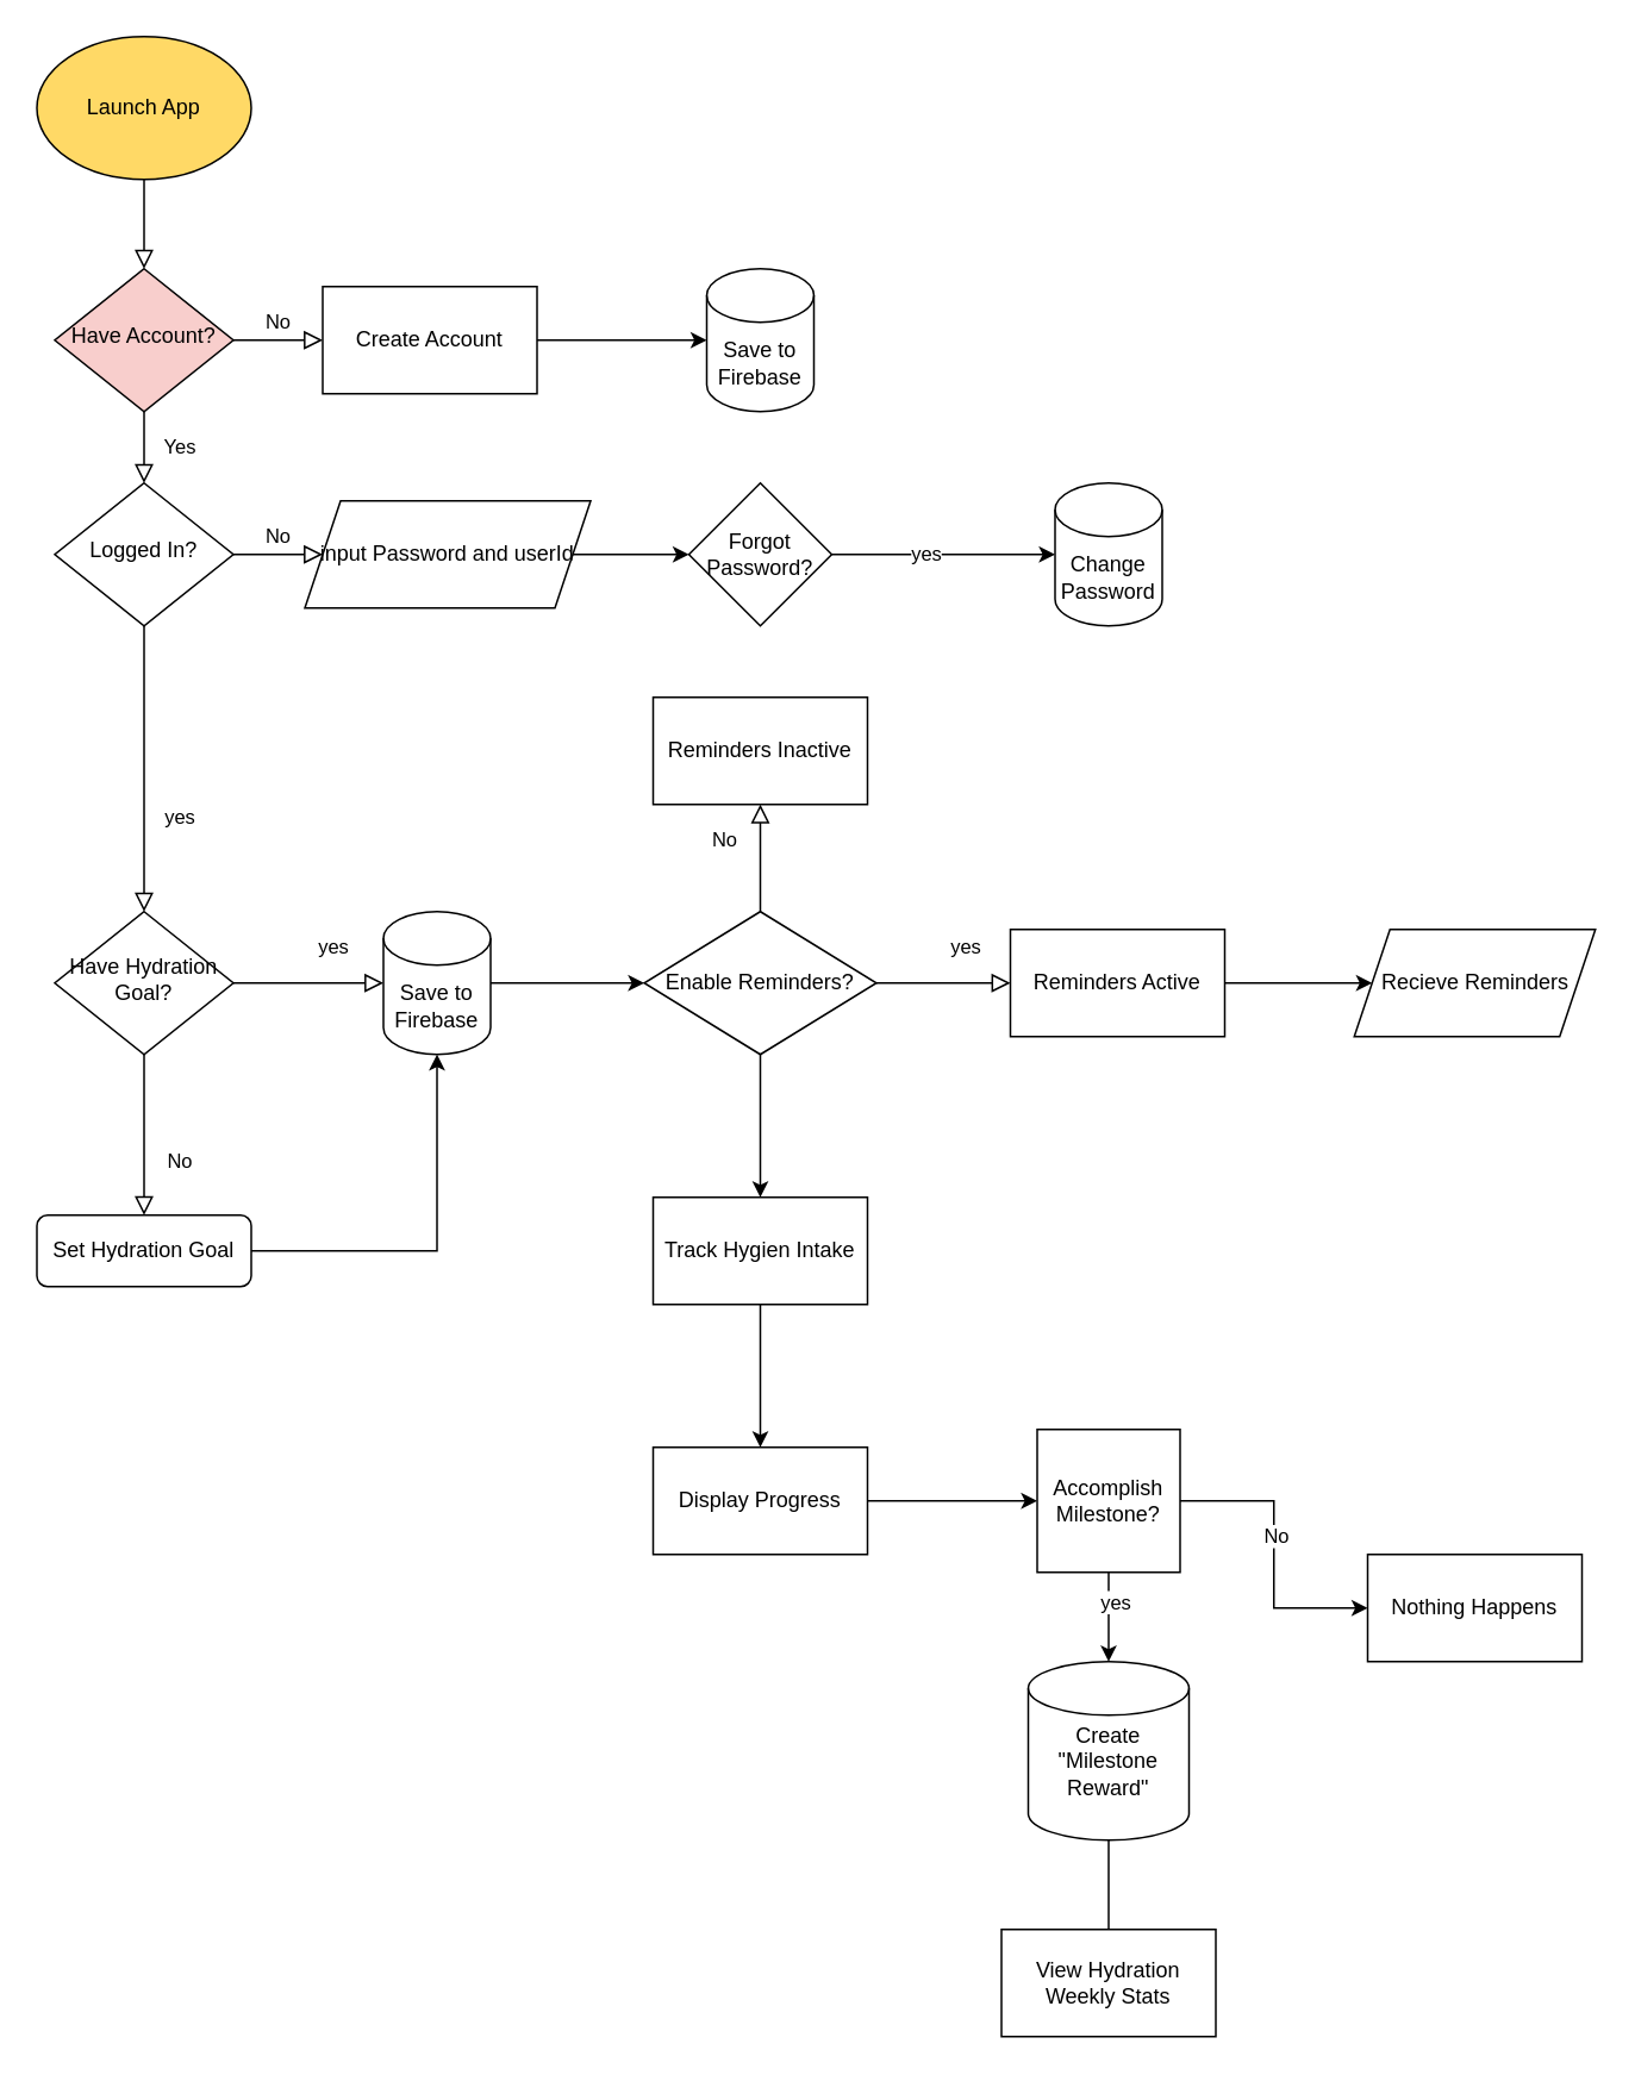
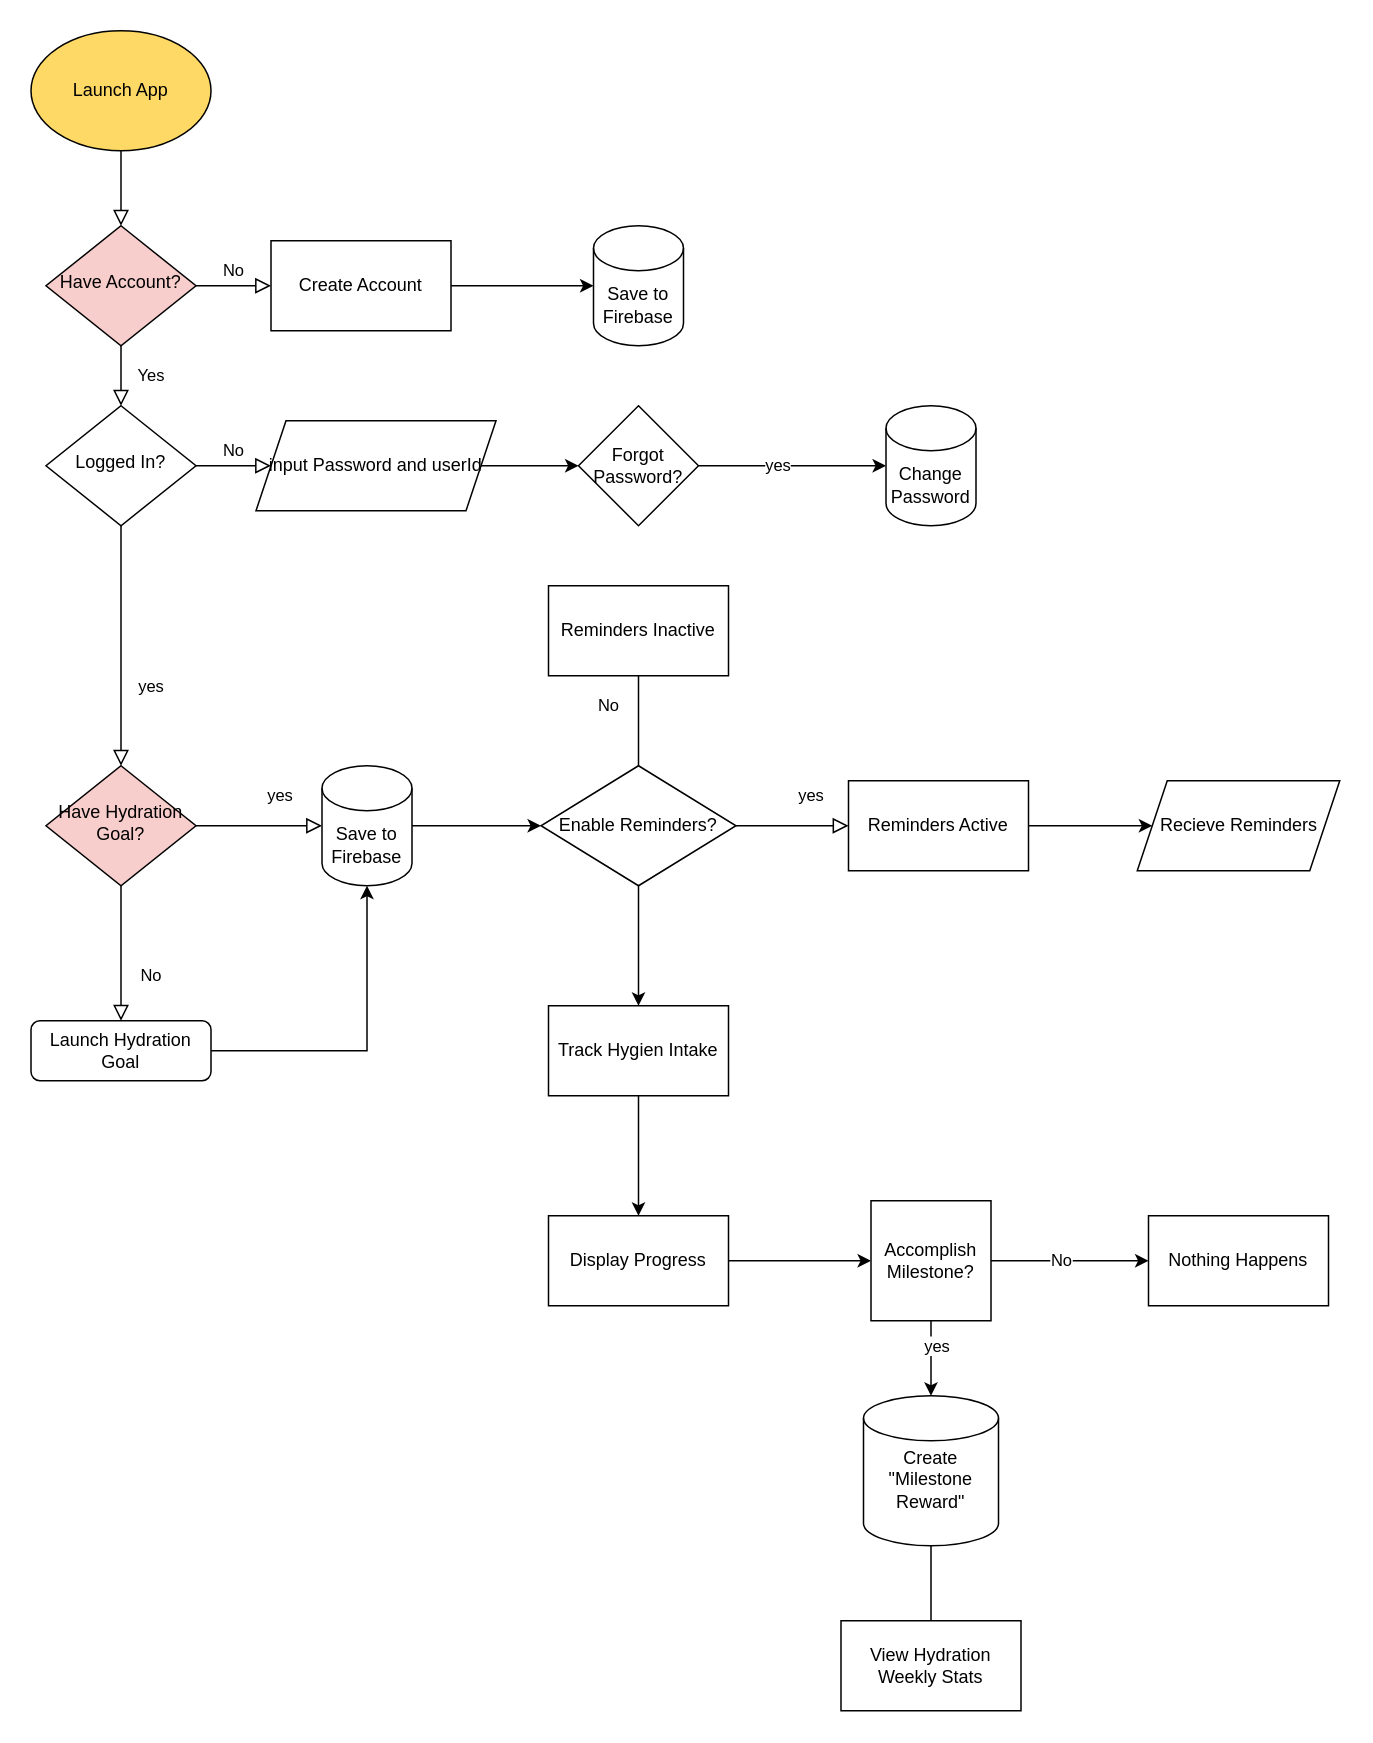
- <mxCell id="26" value="No" style="rounded=0;html=1;jettySize=auto;orthogonalLoop=1;fontSize=11;endArrow=block;endFill=0;endSize=8;strokeWidth=1;shadow=0;labelBackgroundColor=none;edgeStyle=orthogonalEdgeStyle;exitX=0.5;exitY=0;exitDx=0;exitDy=0;entryX=0.5;entryY=1;entryDx=0;entryDy=0;" edge="1" parent="1" source="20" target="27"><mxGeometry x="0.333" y="20" relative="1" as="geometry"><mxPoint as="offset" /><mxPoint x="90" y="600" as="sourcePoint" /><mxPoint x="420" y="440" as="targetPoint" /></mxGeometry></mxCell>
+ <mxCell id="26" value="No" style="rounded=0;html=1;jettySize=auto;orthogonalLoop=1;fontSize=11;endArrow=none;endFill=0;endSize=8;strokeWidth=1;shadow=0;labelBackgroundColor=none;edgeStyle=orthogonalEdgeStyle;exitX=0.5;exitY=0;exitDx=0;exitDy=0;entryX=0.5;entryY=1;entryDx=0;entryDy=0;" edge="1" parent="1" source="20" target="27"><mxGeometry x="0.333" y="20" relative="1" as="geometry"><mxPoint as="offset" /><mxPoint x="90" y="600" as="sourcePoint" /><mxPoint x="420" y="440" as="targetPoint" /></mxGeometry></mxCell>
- <mxCell id="10" value="Have Hydration Goal?" style="rhombus;whiteSpace=wrap;html=1;shadow=0;fontFamily=Helvetica;fontSize=12;align=center;strokeWidth=1;spacing=6;spacingTop=-4;" vertex="1" parent="1"><mxGeometry x="30" y="510" width="100" height="80" as="geometry" /></mxCell>
+ <mxCell id="10" value="Have Hydration Goal?" style="rhombus;whiteSpace=wrap;html=1;shadow=0;fontFamily=Helvetica;fontSize=12;align=center;strokeWidth=1;spacing=6;spacingTop=-4;fillColor=#f8cecc;" vertex="1" parent="1"><mxGeometry x="30" y="510" width="100" height="80" as="geometry" /></mxCell>
- <mxCell id="12" value="Set Hydration Goal" style="rounded=1;whiteSpace=wrap;html=1;fontSize=12;glass=0;strokeWidth=1;shadow=0;" vertex="1" parent="1"><mxGeometry x="20" y="680" width="120" height="40" as="geometry" /></mxCell>
+ <mxCell id="12" value="Launch Hydration Goal" style="rounded=1;whiteSpace=wrap;html=1;fontSize=12;glass=0;strokeWidth=1;shadow=0;" vertex="1" parent="1"><mxGeometry x="20" y="680" width="120" height="40" as="geometry" /></mxCell>
- <mxCell id="38" value="Nothing Happens" style="whiteSpace=wrap;html=1;rounded=0;" vertex="1" parent="1"><mxGeometry x="765" y="870" width="120" height="60" as="geometry" /></mxCell>
+ <mxCell id="38" value="Nothing Happens" style="whiteSpace=wrap;html=1;rounded=0;" vertex="1" parent="1"><mxGeometry x="765" y="810" width="120" height="60" as="geometry" /></mxCell>
